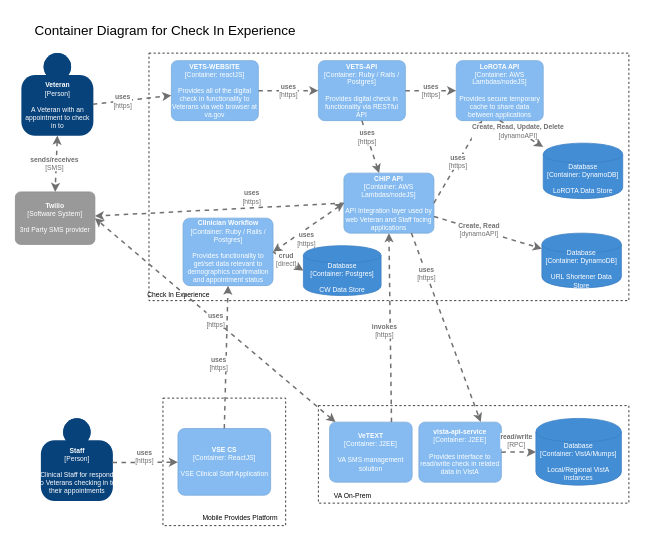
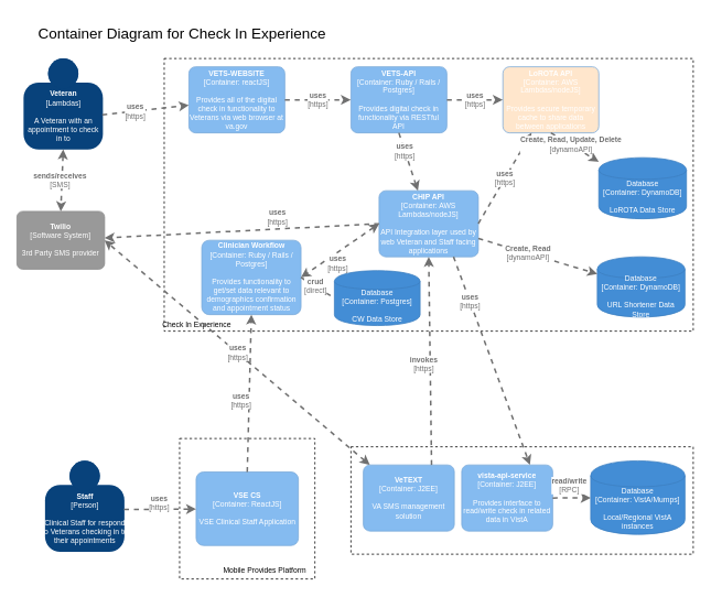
- <mxCell id="11" value="&lt;b style=&quot;font-size: 9px;&quot;&gt;LoROTA API&lt;/b&gt;&lt;div style=&quot;font-size: 9px;&quot;&gt;[Container: AWS Lambdas/nodeJS]&lt;/div&gt;&lt;br style=&quot;font-size: 9px;&quot;&gt;&lt;div style=&quot;font-size: 9px;&quot;&gt;Provides secure temporary cache to share data between applications&lt;/div&gt;" style="rounded=1;whiteSpace=wrap;html=1;labelBackgroundColor=none;fillColor=#85BBF0;fontColor=#ffffff;align=center;arcSize=10;strokeColor=#78A8D8;metaEdit=1;metaData={&quot;c4Type&quot;:{&quot;editable&quot;:false}};points=[[0.25,0,0],[0.5,0,0],[0.75,0,0],[1,0.25,0],[1,0.5,0],[1,0.75,0],[0.75,1,0],[0.5,1,0],[0.25,1,0],[0,0.75,0],[0,0.5,0],[0,0.25,0]];fontSize=9;" parent="1" vertex="1"><mxGeometry x="607.81" y="80" width="116" height="80" as="geometry" /></mxCell>
+ <mxCell id="11" value="&lt;b style=&quot;font-size: 9px;&quot;&gt;LoROTA API&lt;/b&gt;&lt;div style=&quot;font-size: 9px;&quot;&gt;[Container: AWS Lambdas/nodeJS]&lt;/div&gt;&lt;br style=&quot;font-size: 9px;&quot;&gt;&lt;div style=&quot;font-size: 9px;&quot;&gt;Provides secure temporary cache to share data between applications&lt;/div&gt;" style="rounded=1;whiteSpace=wrap;html=1;labelBackgroundColor=none;fillColor=#ffe6cc;fontColor=#ffffff;align=center;arcSize=10;strokeColor=#78A8D8;metaEdit=1;metaData={&quot;c4Type&quot;:{&quot;editable&quot;:false}};points=[[0.25,0,0],[0.5,0,0],[0.75,0,0],[1,0.25,0],[1,0.5,0],[1,0.75,0],[0.75,1,0],[0.5,1,0],[0.25,1,0],[0,0.75,0],[0,0.5,0],[0,0.25,0]];fontSize=9;" parent="1" vertex="1"><mxGeometry x="607.81" y="80" width="116" height="80" as="geometry" /></mxCell>
- <mxCell id="6" value="&lt;b style=&quot;font-size: 9px;&quot;&gt;Veteran&lt;/b&gt;&lt;div style=&quot;font-size: 9px;&quot;&gt;[Person]&lt;/div&gt;&lt;br style=&quot;font-size: 9px;&quot;&gt;&lt;div style=&quot;font-size: 9px;&quot;&gt;A Veteran with an &#10;appointment to check &#10;in to&lt;/div&gt;" style="html=1;dashed=0;whitespace=wrap;fillColor=#08427b;strokeColor=none;fontColor=#ffffff;shape=mxgraph.c4.person;align=center;metaEdit=1;points=[[0.5,0,0],[1,0.5,0],[1,0.75,0],[0.75,1,0],[0.5,1,0],[0.25,1,0],[0,0.75,0],[0,0.5,0]];metaData={&quot;c4Type&quot;:{&quot;editable&quot;:false}};fontSize=9;" parent="1" vertex="1"><mxGeometry x="28" y="70" width="96" height="110" as="geometry" /></mxCell>
+ <mxCell id="6" value="&lt;b style=&quot;font-size: 9px;&quot;&gt;Veteran&lt;/b&gt;&lt;div style=&quot;font-size: 9px;&quot;&gt;[Lambdas]&lt;/div&gt;&lt;br style=&quot;font-size: 9px;&quot;&gt;&lt;div style=&quot;font-size: 9px;&quot;&gt;A Veteran with an &#10;appointment to check &#10;in to&lt;/div&gt;" style="html=1;dashed=0;whitespace=wrap;fillColor=#08427b;strokeColor=none;fontColor=#ffffff;shape=mxgraph.c4.person;align=center;metaEdit=1;points=[[0.5,0,0],[1,0.5,0],[1,0.75,0],[0.75,1,0],[0.5,1,0],[0.25,1,0],[0,0.75,0],[0,0.5,0]];metaData={&quot;c4Type&quot;:{&quot;editable&quot;:false}};fontSize=9;" parent="1" vertex="1"><mxGeometry x="28" y="70" width="96" height="110" as="geometry" /></mxCell>
- <mxCell id="41" value="&lt;div style=&quot;text-align: left; font-size: 9px;&quot;&gt;&lt;div style=&quot;text-align: center; font-size: 9px;&quot;&gt;&lt;b style=&quot;font-size: 9px;&quot;&gt;crud&lt;/b&gt;&lt;/div&gt;&lt;div style=&quot;text-align: center; font-size: 9px;&quot;&gt;[direct]&lt;/div&gt;&lt;/div&gt;" style="edgeStyle=none;rounded=0;html=1;jettySize=auto;orthogonalLoop=1;strokeColor=#707070;strokeWidth=2;fontColor=#707070;jumpStyle=none;dashed=1;metaEdit=1;metaData={&quot;c4Type&quot;:{&quot;editable&quot;:false}};fontSize=9;exitX=1;exitY=0.5;exitDx=0;exitDy=0;exitPerimeter=0;entryX=0;entryY=0.5;entryDx=0;entryDy=0;entryPerimeter=0;" edge="1" parent="1" source="31" target="34"><mxGeometry x="-0.176" y="1" width="160" relative="1" as="geometry"><mxPoint x="593.84" y="391.504" as="sourcePoint" /><mxPoint x="737.78" y="434.36" as="targetPoint" /><mxPoint as="offset" /></mxGeometry></mxCell>
+ <mxCell id="41" value="&lt;div style=&quot;text-align: left; font-size: 9px;&quot;&gt;&lt;div style=&quot;text-align: center; font-size: 9px;&quot;&gt;&lt;b style=&quot;font-size: 9px;&quot;&gt;crud&lt;/b&gt;&lt;/div&gt;&lt;div style=&quot;text-align: center; font-size: 9px;&quot;&gt;[direct]&lt;/div&gt;&lt;/div&gt;" style="edgeStyle=none;rounded=0;html=1;jettySize=auto;orthogonalLoop=1;strokeColor=#707070;strokeWidth=2;fontColor=#707070;jumpStyle=none;dashed=1;metaEdit=1;metaData={&quot;c4Type&quot;:{&quot;editable&quot;:false}};fontSize=9;exitX=1;exitY=0.5;exitDx=0;exitDy=0;exitPerimeter=0;entryX=0;entryY=0.5;entryDx=0;entryDy=0;entryPerimeter=0;endArrow=none;" edge="1" parent="1" source="31" target="34"><mxGeometry x="-0.176" y="1" width="160" relative="1" as="geometry"><mxPoint x="593.84" y="391.504" as="sourcePoint" /><mxPoint x="737.78" y="434.36" as="targetPoint" /><mxPoint as="offset" /></mxGeometry></mxCell>
- <mxCell id="17" value="VA On-Prem" style="text;html=1;strokeColor=none;fillColor=none;align=center;verticalAlign=middle;whiteSpace=wrap;rounded=0;dashed=1;fontSize=9;" parent="1" vertex="1"><mxGeometry x="424" y="650" width="91.81" height="20" as="geometry" /></mxCell>
